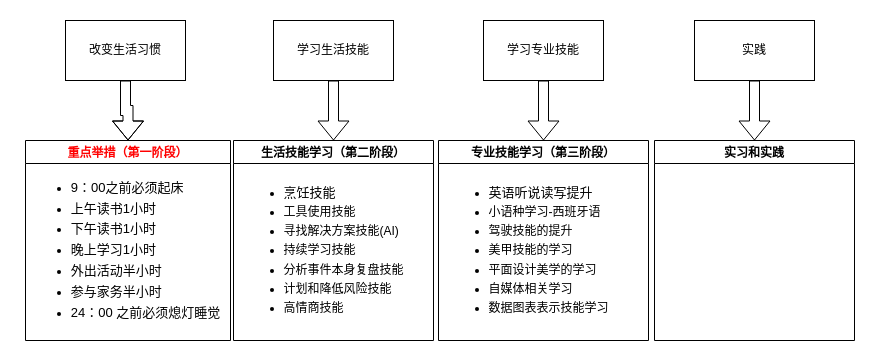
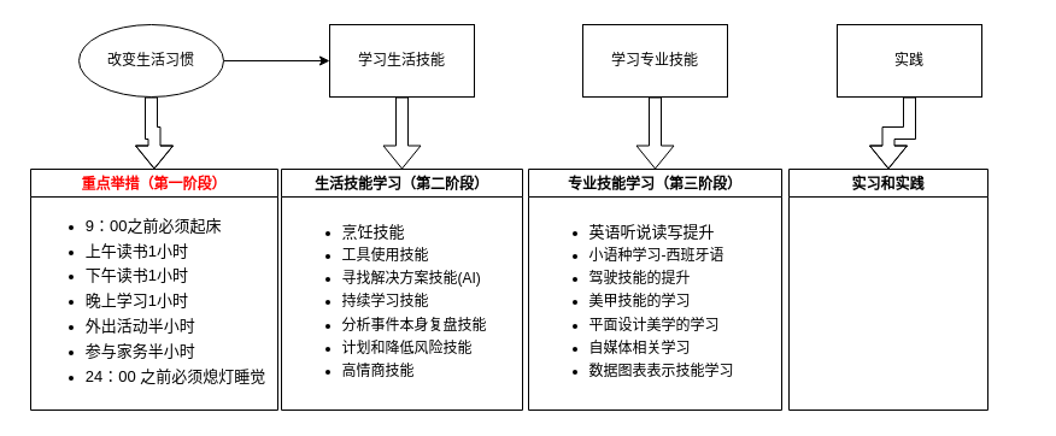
- <mxCell id="6" value="改变生活习惯" style="rounded=0;whiteSpace=wrap;html=1;" parent="4" vertex="1"><mxGeometry x="2" width="120" height="60" as="geometry" /></mxCell>
+ <mxCell id="6" value="改变生活习惯" style="ellipse;whiteSpace=wrap;html=1;" parent="4" vertex="1"><mxGeometry x="2" width="120" height="60" as="geometry" /></mxCell>
+ <mxCell id="5" style="edgeStyle=orthogonalEdgeStyle;rounded=0;orthogonalLoop=1;jettySize=auto;html=1;exitX=1;exitY=0.5;exitDx=0;exitDy=0;" parent="4" source="6" target="7" edge="1"><mxGeometry relative="1" as="geometry" /></mxCell>
- <mxCell id="13" value="实习和实践" style="swimlane;" parent="1" vertex="1"><mxGeometry x="654" y="140" width="200" height="200" as="geometry" /></mxCell>
+ <mxCell id="13" value="实习和实践" style="swimlane;" parent="1" vertex="1"><mxGeometry x="654" y="140" width="165" height="200" as="geometry" /></mxCell>
